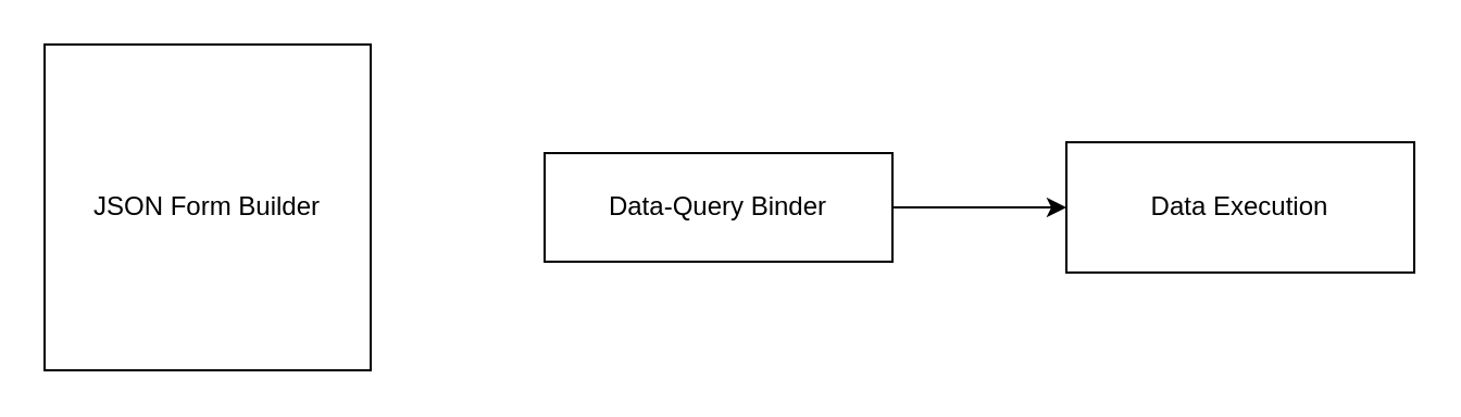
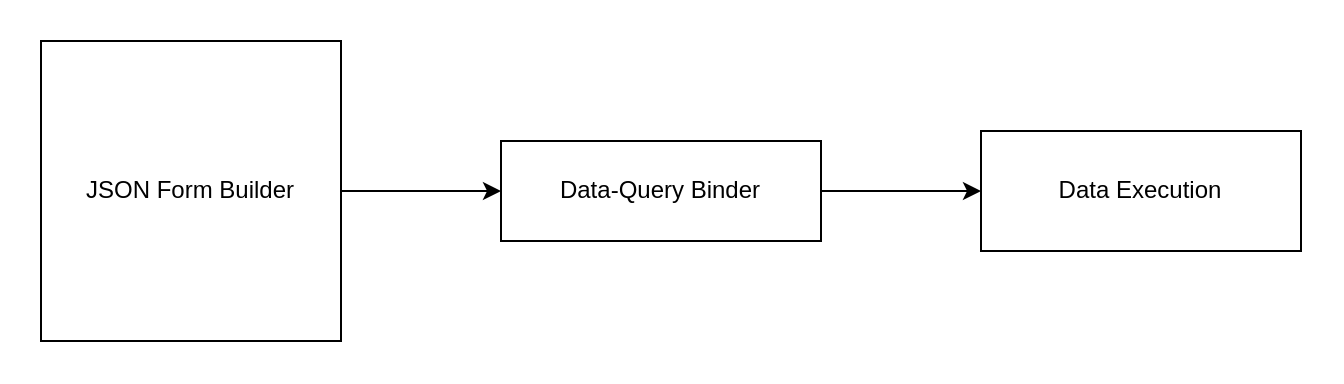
+ <mxCell id="2" value="" style="edgeStyle=none;html=1;" edge="1" parent="1" source="3" target="5"><mxGeometry relative="1" as="geometry" /></mxCell>
